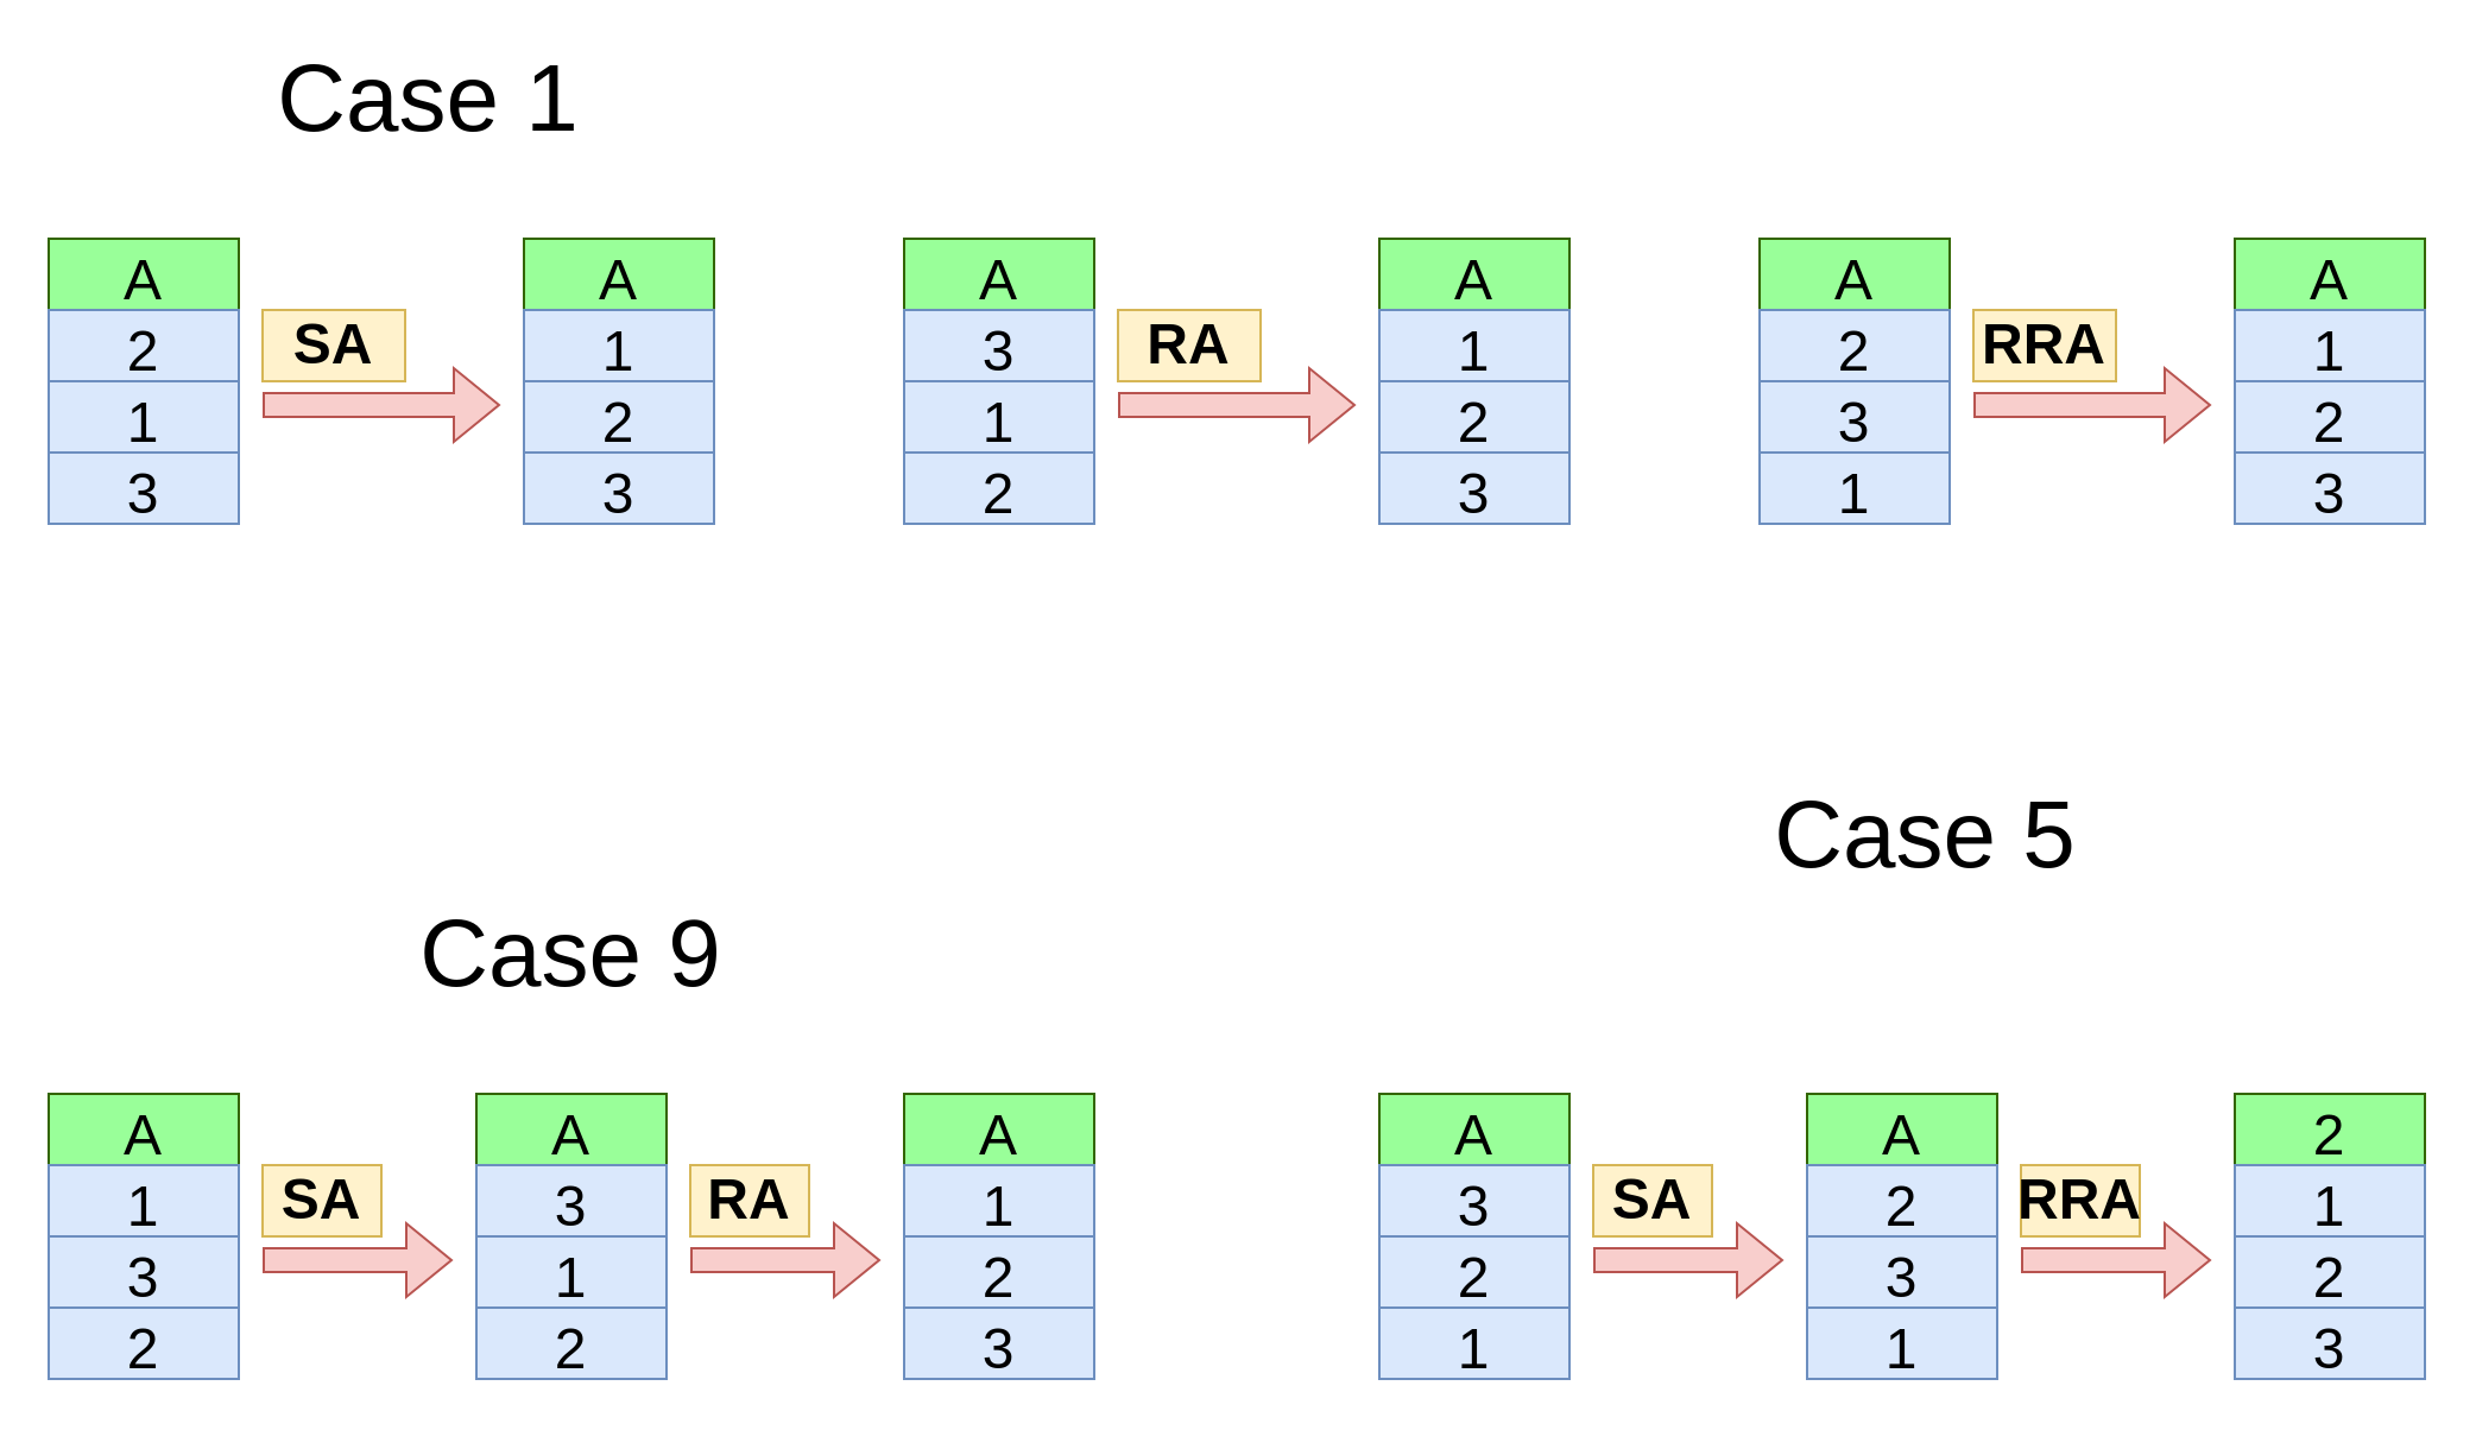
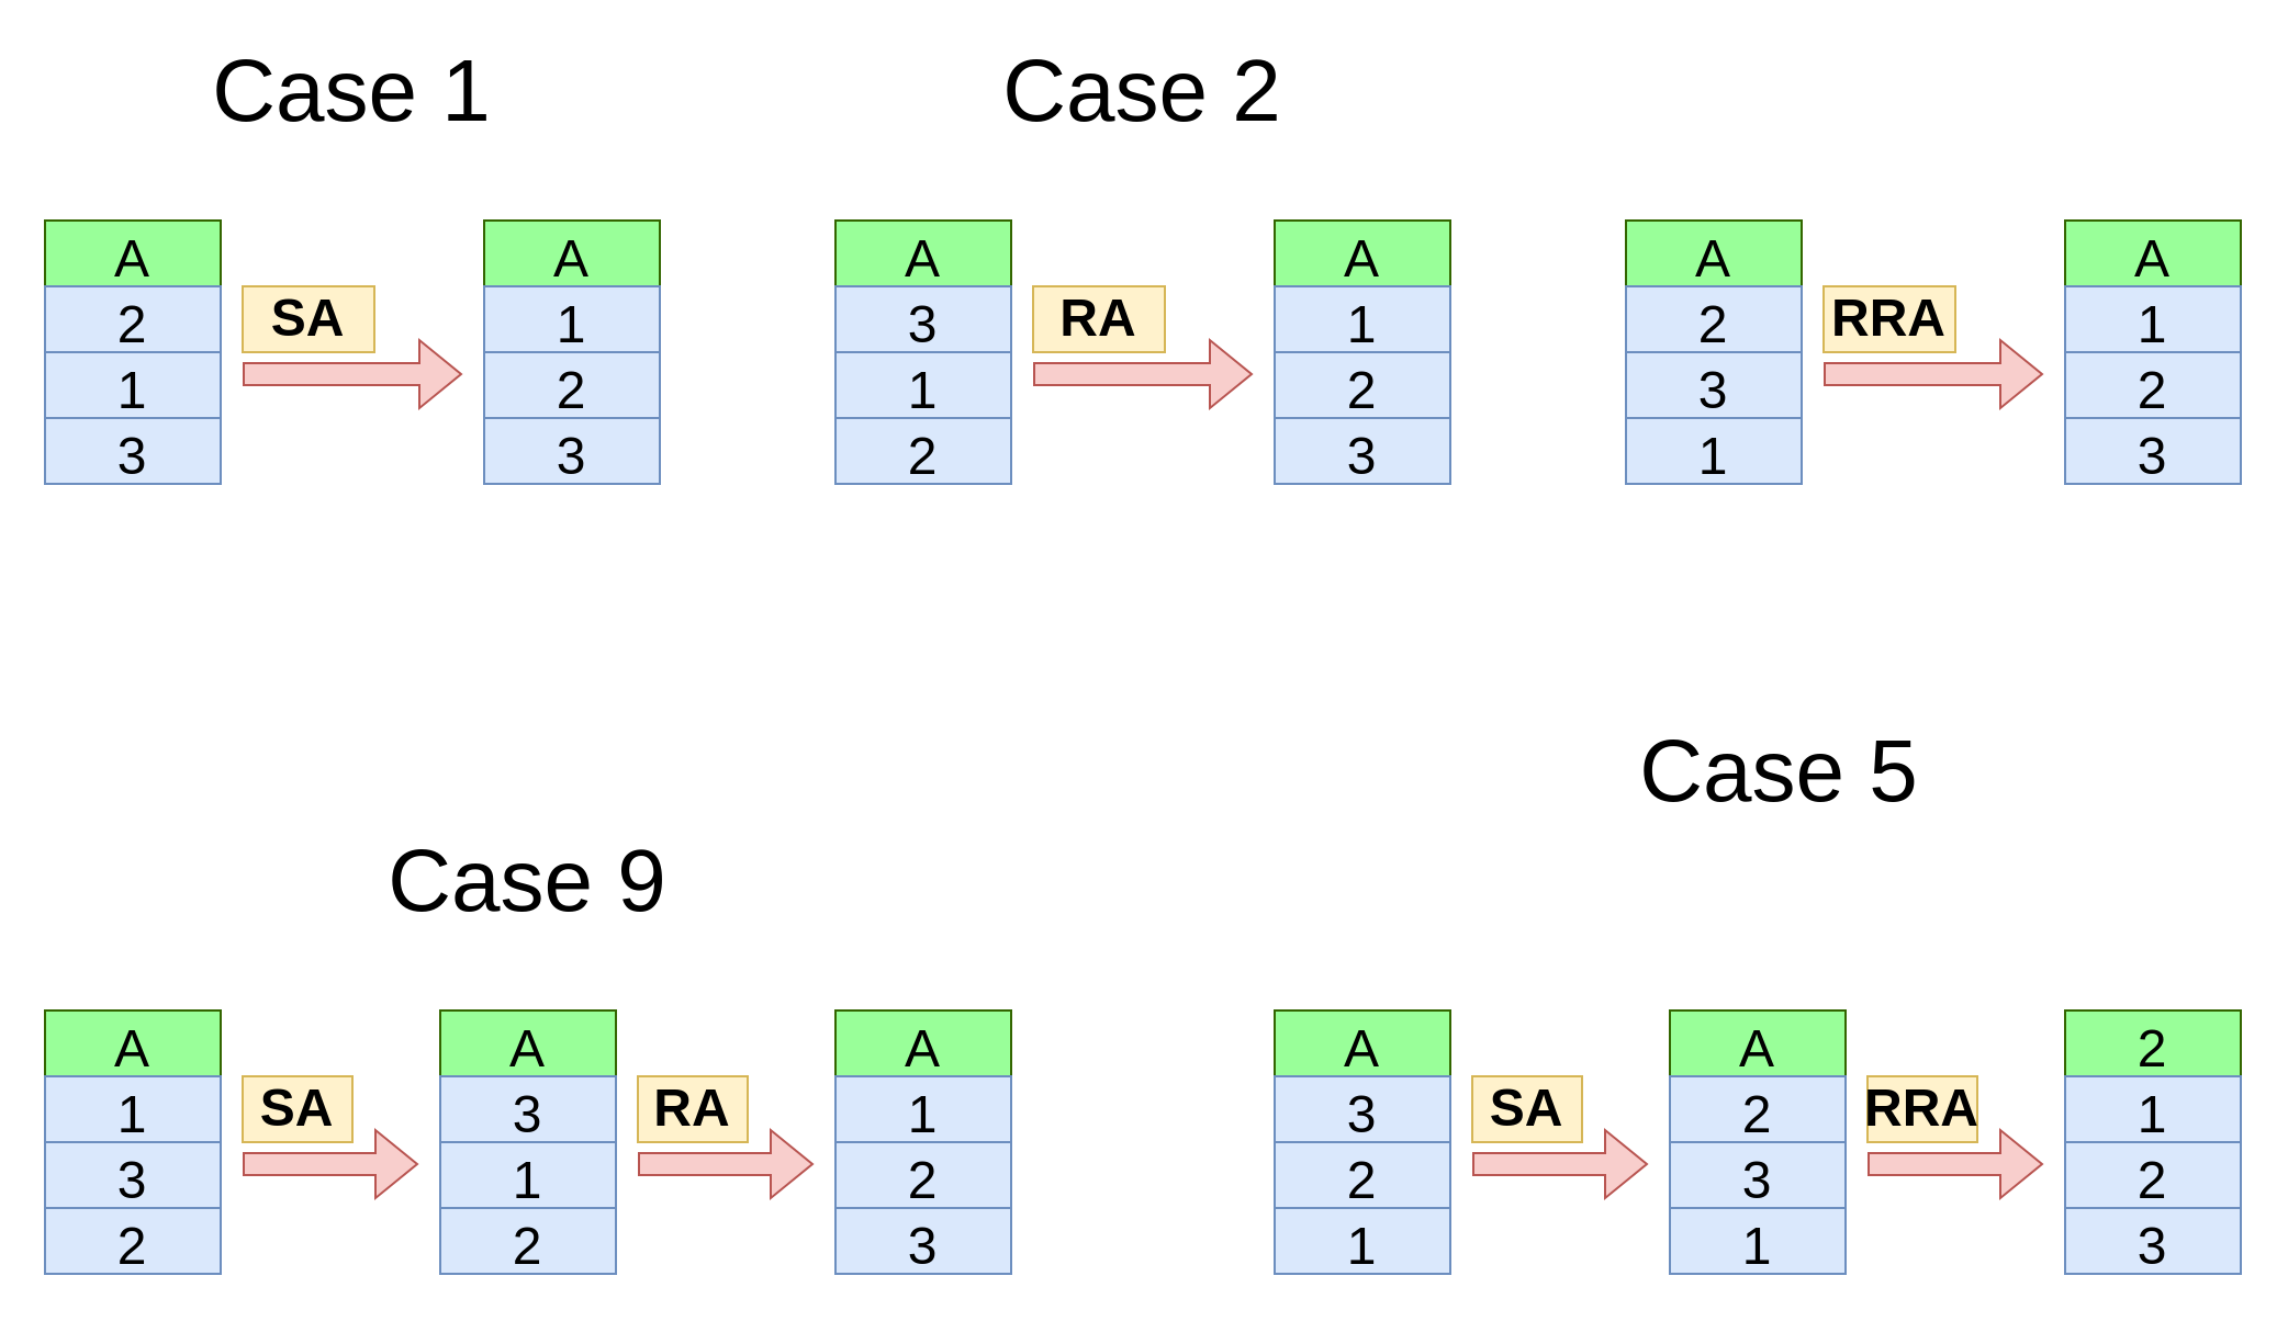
- <mxCell id="2" value="&lt;font style=&quot;font-size: 40px&quot;&gt;Case 1&lt;/font&gt;" style="text;html=1;strokeColor=none;fillColor=none;align=center;verticalAlign=middle;whiteSpace=wrap;rounded=0;fontStyle=0" parent="1" vertex="1"><mxGeometry x="60" y="20" width="240" height="40" as="geometry" /></mxCell>
+ <mxCell id="2" value="&lt;font style=&quot;font-size: 40px&quot;&gt;Case 1&lt;/font&gt;" style="text;html=1;strokeColor=none;fillColor=none;align=center;verticalAlign=middle;whiteSpace=wrap;rounded=0;fontStyle=0" parent="1" vertex="1"><mxGeometry x="40" y="20" width="240" height="40" as="geometry" /></mxCell>
+ <mxCell id="45" value="&lt;font style=&quot;font-size: 40px&quot;&gt;Case 2&lt;/font&gt;" style="text;html=1;strokeColor=none;fillColor=none;align=center;verticalAlign=middle;whiteSpace=wrap;rounded=0;" parent="1" vertex="1"><mxGeometry x="400" y="20" width="240" height="40" as="geometry" /></mxCell>
